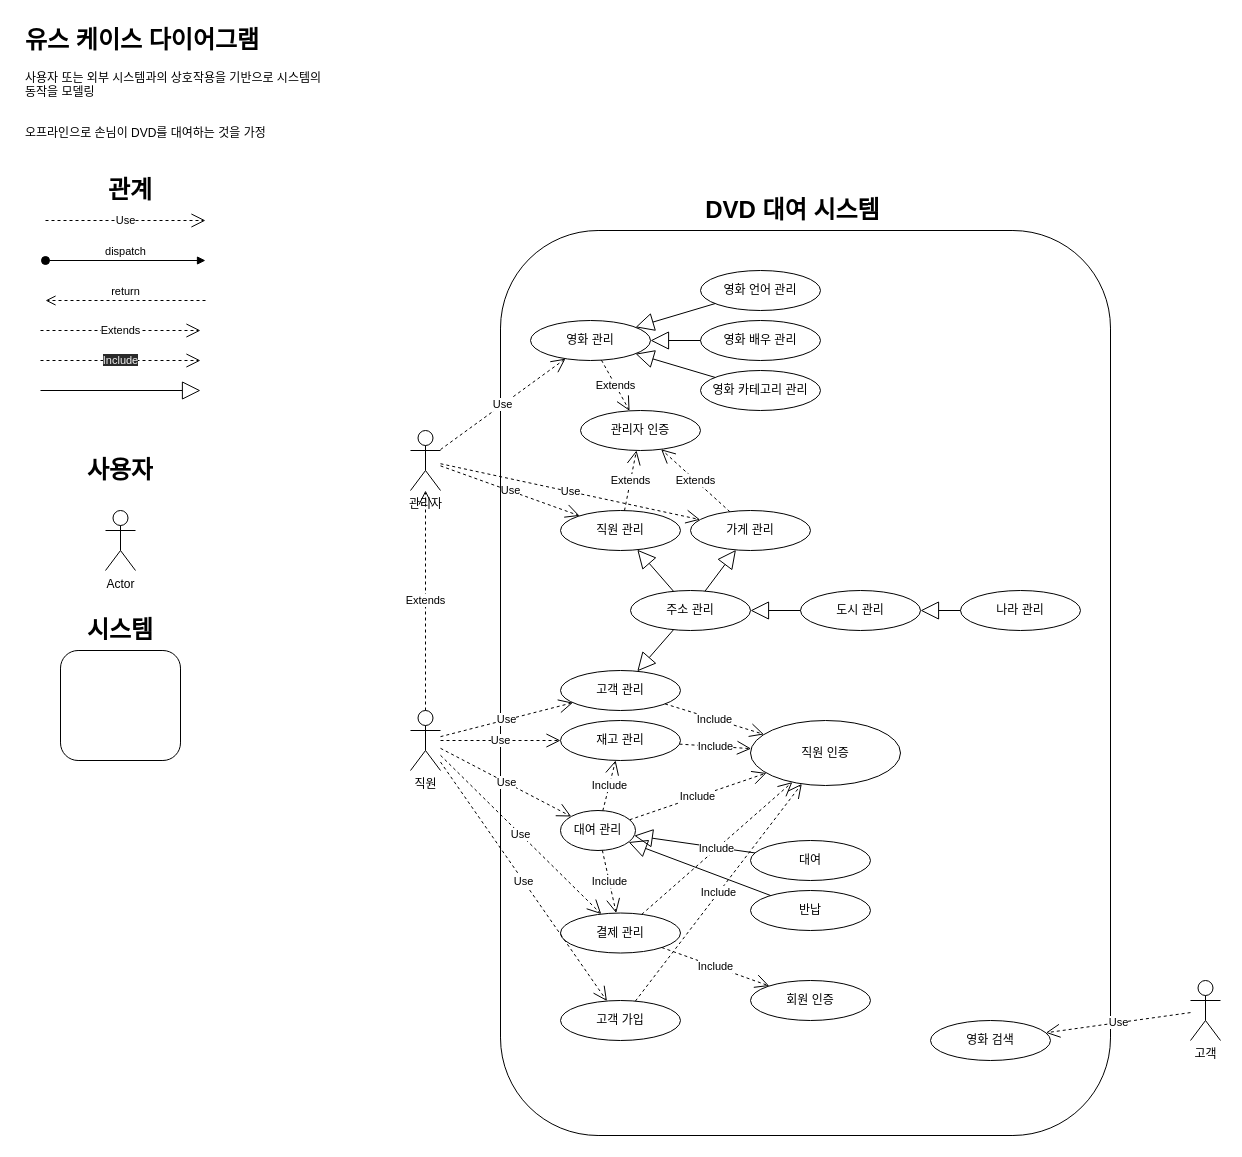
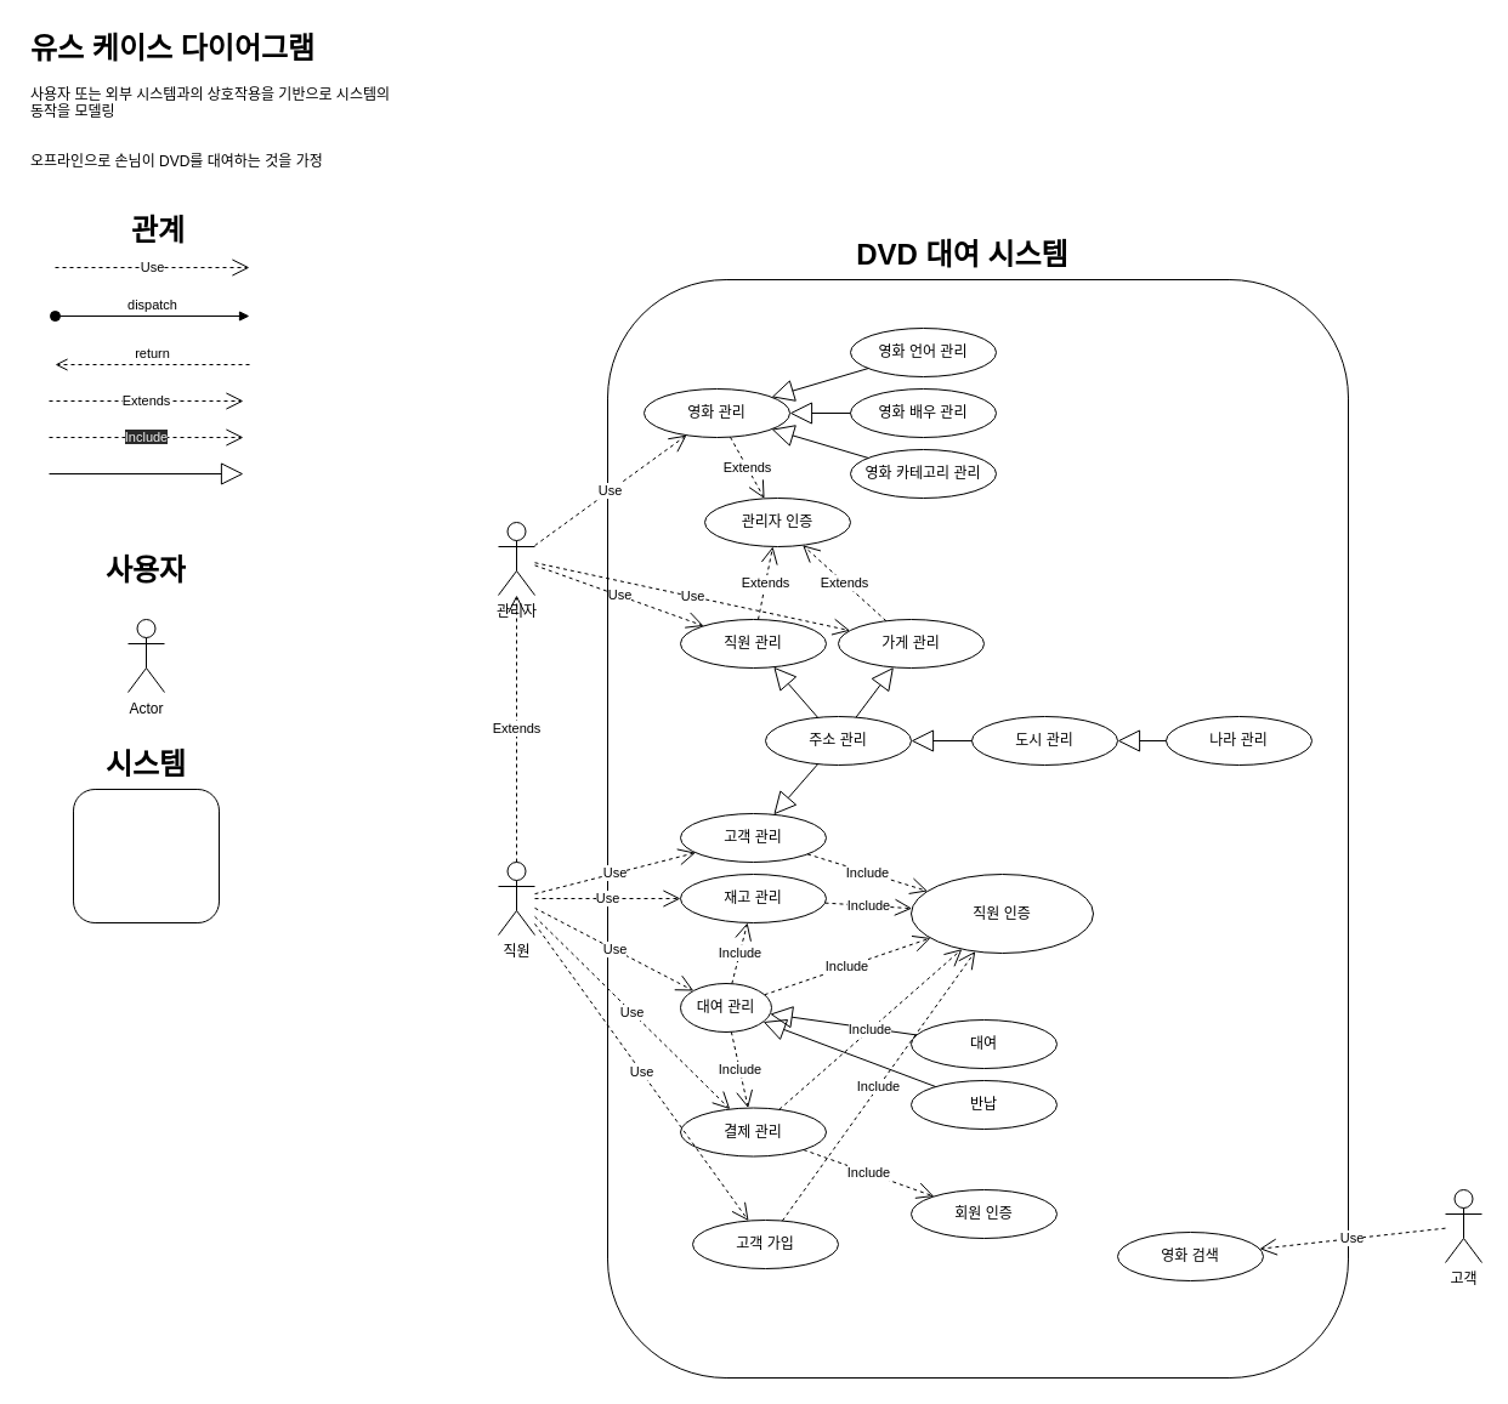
- <mxCell id="29" value="고객 가입" style="ellipse;whiteSpace=wrap;html=1;" parent="1" vertex="1"><mxGeometry x="560" y="1000" width="120" height="40" as="geometry" /></mxCell>
+ <mxCell id="29" value="고객 가입" style="ellipse;whiteSpace=wrap;html=1;" parent="1" vertex="1"><mxGeometry x="570" y="1005" width="120" height="40" as="geometry" /></mxCell>
- <mxCell id="30" value="영화 검색" style="ellipse;whiteSpace=wrap;html=1;" parent="1" vertex="1"><mxGeometry x="930" y="1020" width="120" height="40" as="geometry" /></mxCell>
+ <mxCell id="30" value="영화 검색" style="ellipse;whiteSpace=wrap;html=1;" parent="1" vertex="1"><mxGeometry x="920" y="1015" width="120" height="40" as="geometry" /></mxCell>
